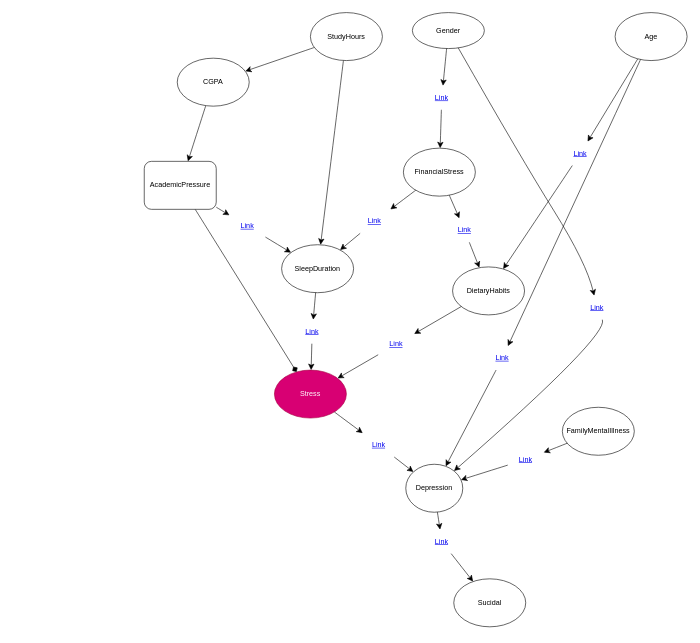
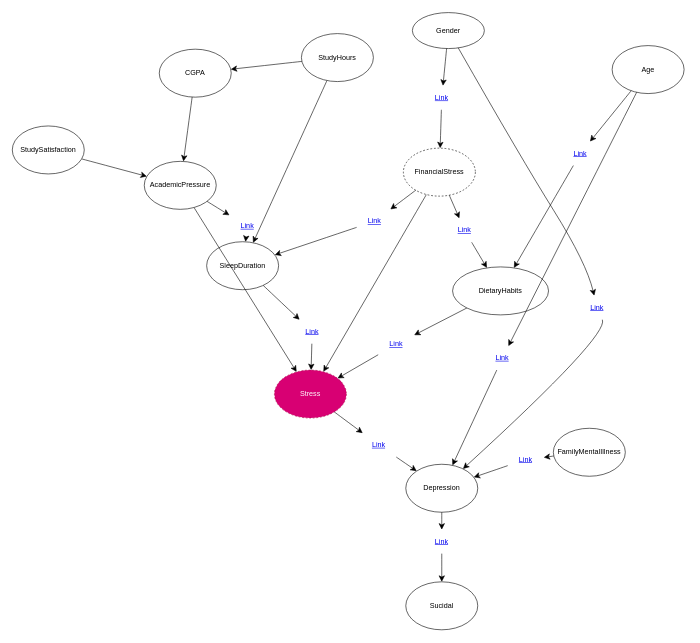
- <mxCell id="22" value="StudyHours" style="ellipse;whiteSpace=wrap;html=1;" parent="1" vertex="1"><mxGeometry x="517" y="20" width="120" height="80" as="geometry" /></mxCell>
+ <mxCell id="22" value="StudyHours" style="ellipse;whiteSpace=wrap;html=1;" parent="1" vertex="1"><mxGeometry x="502" y="55" width="120" height="80" as="geometry" /></mxCell>
- <mxCell id="32" value="Age" style="ellipse;whiteSpace=wrap;html=1;" parent="1" vertex="1"><mxGeometry x="1025" y="20" width="120" height="80" as="geometry" /></mxCell>
+ <mxCell id="32" value="Age" style="ellipse;whiteSpace=wrap;html=1;" parent="1" vertex="1"><mxGeometry x="1020" y="75" width="120" height="80" as="geometry" /></mxCell>
- <mxCell id="24" value="CGPA" style="ellipse;whiteSpace=wrap;html=1;" parent="1" vertex="1"><mxGeometry x="295" y="96" width="120" height="80" as="geometry" /></mxCell>
+ <mxCell id="24" value="CGPA" style="ellipse;whiteSpace=wrap;html=1;" parent="1" vertex="1"><mxGeometry x="265" y="81" width="120" height="80" as="geometry" /></mxCell>
+ <mxCell id="26" value="StudySatisfaction" style="ellipse;whiteSpace=wrap;html=1;" parent="1" vertex="1"><mxGeometry x="20" y="209" width="120" height="80" as="geometry" /></mxCell>
+ <mxCell id="25" style="edgeStyle=none;curved=1;rounded=0;orthogonalLoop=1;jettySize=auto;html=1;fontSize=12;startSize=8;endSize=8;" parent="1" source="26" target="19" edge="1"><mxGeometry relative="1" as="geometry"><mxPoint x="1" y="481" as="targetPoint" /></mxGeometry></mxCell>
- <mxCell id="12" value="FinancialStress" style="ellipse;whiteSpace=wrap;html=1;" parent="1" vertex="1"><mxGeometry x="672" y="246" width="120" height="80" as="geometry" /></mxCell>
+ <mxCell id="12" value="FinancialStress" style="ellipse;whiteSpace=wrap;html=1;dashed=1;" parent="1" vertex="1"><mxGeometry x="672" y="246" width="120" height="80" as="geometry" /></mxCell>
- <mxCell id="19" value="AcademicPressure" style="whiteSpace=wrap;html=1;rounded=1;" parent="1" vertex="1"><mxGeometry x="240" y="268" width="120" height="80" as="geometry" /></mxCell>
+ <mxCell id="19" value="AcademicPressure" style="ellipse;whiteSpace=wrap;html=1;" parent="1" vertex="1"><mxGeometry x="240" y="268" width="120" height="80" as="geometry" /></mxCell>
- <mxCell id="14" value="SleepDuration" style="ellipse;whiteSpace=wrap;html=1;" parent="1" vertex="1"><mxGeometry x="469" y="407" width="120" height="80" as="geometry" /></mxCell>
+ <mxCell id="14" value="SleepDuration" style="ellipse;whiteSpace=wrap;html=1;" parent="1" vertex="1"><mxGeometry x="344" y="402" width="120" height="80" as="geometry" /></mxCell>
+ <mxCell id="9" value="" style="edgeStyle=none;curved=1;rounded=0;orthogonalLoop=1;jettySize=auto;html=1;fontSize=12;startSize=8;endSize=8;" parent="1" source="12" target="8" edge="1"><mxGeometry relative="1" as="geometry" /></mxCell>
- <mxCell id="16" value="DietaryHabits" style="ellipse;whiteSpace=wrap;html=1;" parent="1" vertex="1"><mxGeometry x="754" y="444" width="120" height="80" as="geometry" /></mxCell>
+ <mxCell id="16" value="DietaryHabits" style="ellipse;whiteSpace=wrap;html=1;" parent="1" vertex="1"><mxGeometry x="754" y="444" width="160" height="80" as="geometry" /></mxCell>
- <mxCell id="17" style="edgeStyle=none;curved=1;rounded=0;orthogonalLoop=1;jettySize=auto;html=1;fontSize=12;startSize=8;endSize=8;endArrow=diamond;" parent="1" source="19" target="8" edge="1"><mxGeometry relative="1" as="geometry" /></mxCell>
+ <mxCell id="17" style="edgeStyle=none;curved=1;rounded=0;orthogonalLoop=1;jettySize=auto;html=1;fontSize=12;startSize=8;endSize=8;" parent="1" source="19" target="8" edge="1"><mxGeometry relative="1" as="geometry" /></mxCell>
- <mxCell id="8" value="Stress" style="ellipse;whiteSpace=wrap;html=1;strokeColor=#A50040;fillColor=#d80073;fontColor=#ffffff;" parent="1" vertex="1"><mxGeometry x="457" y="616" width="120" height="80" as="geometry" /></mxCell>
+ <mxCell id="8" value="Stress" style="ellipse;whiteSpace=wrap;html=1;strokeColor=#A50040;fillColor=#d80073;fontColor=#ffffff;dashed=1;" parent="1" vertex="1"><mxGeometry x="457" y="616" width="120" height="80" as="geometry" /></mxCell>
- <mxCell id="6" value="FamilyMentalIllness" style="ellipse;whiteSpace=wrap;html=1;" parent="1" vertex="1"><mxGeometry x="937" y="678" width="120" height="80" as="geometry" /></mxCell>
+ <mxCell id="6" value="FamilyMentalIllness" style="ellipse;whiteSpace=wrap;html=1;" parent="1" vertex="1"><mxGeometry x="922" y="713" width="120" height="80" as="geometry" /></mxCell>
- <mxCell id="3" value="Depression" style="ellipse;whiteSpace=wrap;html=1;" parent="1" vertex="1"><mxGeometry x="676" y="773" width="95" height="80" as="geometry" /></mxCell>
+ <mxCell id="3" value="Depression" style="ellipse;whiteSpace=wrap;html=1;" parent="1" vertex="1"><mxGeometry x="676" y="773" width="120" height="80" as="geometry" /></mxCell>
- <mxCell id="4" value="Sucidal" style="ellipse;whiteSpace=wrap;html=1;" parent="1" vertex="1"><mxGeometry x="756" y="964" width="120" height="80" as="geometry" /></mxCell>
+ <mxCell id="4" value="Sucidal" style="ellipse;whiteSpace=wrap;html=1;" parent="1" vertex="1"><mxGeometry x="676" y="969" width="120" height="80" as="geometry" /></mxCell>
